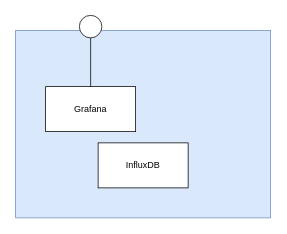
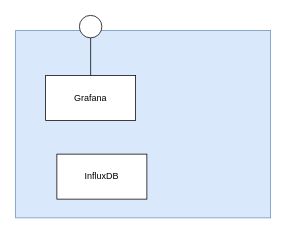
- <mxCell id="3" value="Grafana" style="rounded=0;whiteSpace=wrap;html=1;" parent="1" vertex="1"><mxGeometry x="60" y="115" width="120" height="60" as="geometry" /></mxCell>
+ <mxCell id="3" value="Grafana" style="rounded=0;whiteSpace=wrap;html=1;" parent="1" vertex="1"><mxGeometry x="60" y="100" width="120" height="60" as="geometry" /></mxCell>
- <mxCell id="4" value="InfluxDB" style="rounded=0;whiteSpace=wrap;html=1;" parent="1" vertex="1"><mxGeometry x="130" y="190" width="120" height="60" as="geometry" /></mxCell>
+ <mxCell id="4" value="InfluxDB" style="rounded=0;whiteSpace=wrap;html=1;" parent="1" vertex="1"><mxGeometry x="75" y="205" width="120" height="60" as="geometry" /></mxCell>
